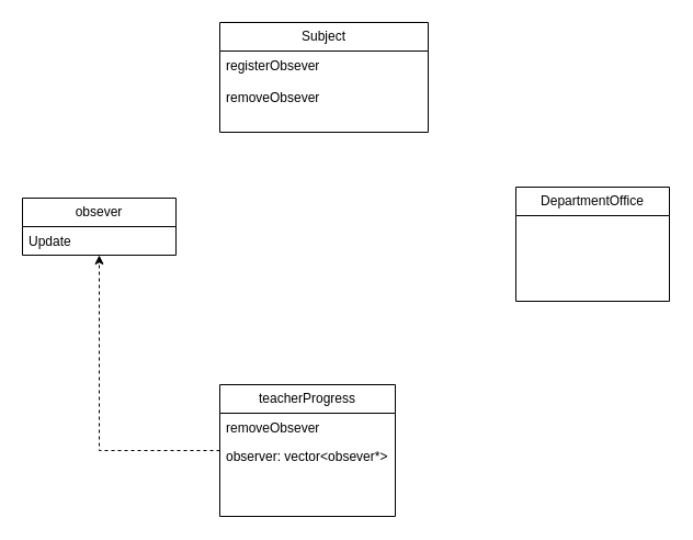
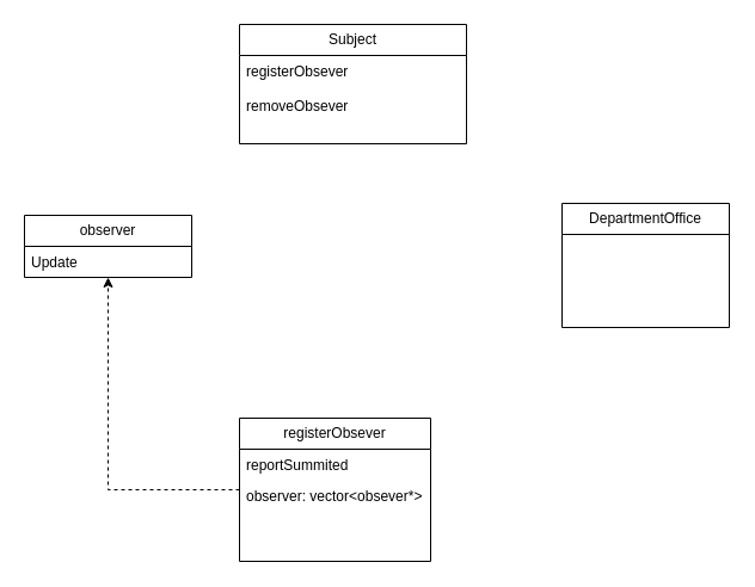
- <mxCell id="4" value="obsever" style="swimlane;fontStyle=0;childLayout=stackLayout;horizontal=1;startSize=26;fillColor=none;horizontalStack=0;resizeParent=1;resizeParentMax=0;resizeLast=0;collapsible=1;marginBottom=0;whiteSpace=wrap;html=1;" vertex="1" parent="1"><mxGeometry x="20" y="180" width="140" height="52" as="geometry" /></mxCell>
+ <mxCell id="4" value="observer" style="swimlane;fontStyle=0;childLayout=stackLayout;horizontal=1;startSize=26;fillColor=none;horizontalStack=0;resizeParent=1;resizeParentMax=0;resizeLast=0;collapsible=1;marginBottom=0;whiteSpace=wrap;html=1;" vertex="1" parent="1"><mxGeometry x="20" y="180" width="140" height="52" as="geometry" /></mxCell>
- <mxCell id="11" value="teacherProgress" style="swimlane;fontStyle=0;childLayout=stackLayout;horizontal=1;startSize=26;fillColor=none;horizontalStack=0;resizeParent=1;resizeParentMax=0;resizeLast=0;collapsible=1;marginBottom=0;whiteSpace=wrap;html=1;" vertex="1" parent="1"><mxGeometry x="200" y="350" width="160" height="120" as="geometry" /></mxCell>
+ <mxCell id="11" value="registerObsever" style="swimlane;fontStyle=0;childLayout=stackLayout;horizontal=1;startSize=26;fillColor=none;horizontalStack=0;resizeParent=1;resizeParentMax=0;resizeLast=0;collapsible=1;marginBottom=0;whiteSpace=wrap;html=1;" vertex="1" parent="1"><mxGeometry x="200" y="350" width="160" height="120" as="geometry" /></mxCell>
- <mxCell id="12" value="removeObsever" style="text;strokeColor=none;fillColor=none;align=left;verticalAlign=top;spacingLeft=4;spacingRight=4;overflow=hidden;rotatable=0;points=[[0,0.5],[1,0.5]];portConstraint=eastwest;whiteSpace=wrap;html=1;" vertex="1" parent="11"><mxGeometry y="26" width="160" height="26" as="geometry" /></mxCell>
+ <mxCell id="12" value="reportSummited" style="text;strokeColor=none;fillColor=none;align=left;verticalAlign=top;spacingLeft=4;spacingRight=4;overflow=hidden;rotatable=0;points=[[0,0.5],[1,0.5]];portConstraint=eastwest;whiteSpace=wrap;html=1;" vertex="1" parent="11"><mxGeometry y="26" width="160" height="26" as="geometry" /></mxCell>
